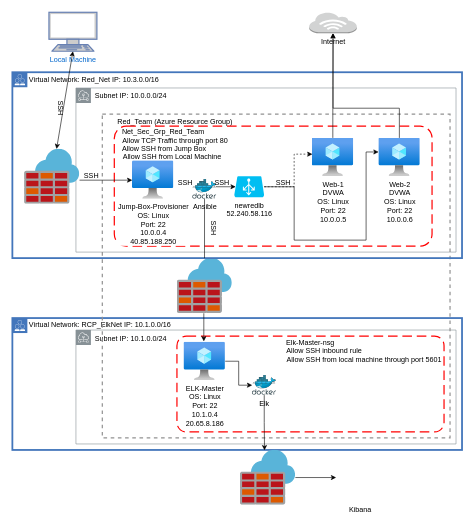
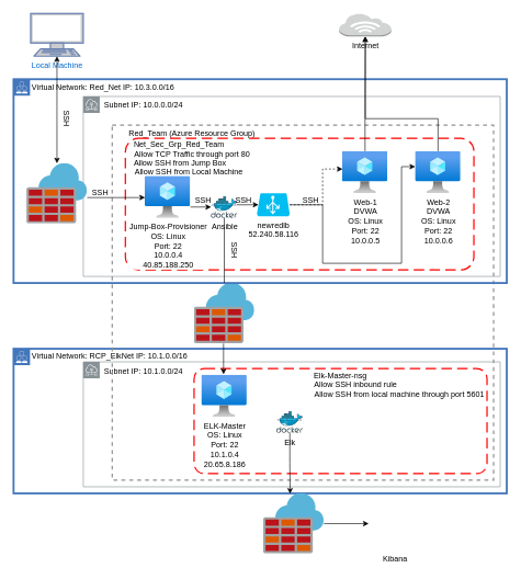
- <mxCell id="22" value="Local Machine" style="fontColor=#0066CC;verticalAlign=top;verticalLabelPosition=bottom;labelPosition=center;align=center;html=1;outlineConnect=0;fillColor=#CCCCCC;strokeColor=#6881B3;gradientColor=none;gradientDirection=north;strokeWidth=2;shape=mxgraph.networks.terminal;" parent="1" vertex="1"><mxGeometry x="81" y="20" width="80" height="65" as="geometry" /></mxCell>
+ <mxCell id="22" value="Local Machine" style="fontColor=#0066CC;verticalAlign=top;verticalLabelPosition=bottom;labelPosition=center;align=center;html=1;outlineConnect=0;fillColor=#CCCCCC;strokeColor=#6881B3;gradientColor=none;gradientDirection=north;strokeWidth=2;shape=mxgraph.networks.terminal;" parent="1" vertex="1"><mxGeometry x="46" y="20" width="80" height="65" as="geometry" /></mxCell>
+ <mxCell id="12" value="" style="edgeStyle=orthogonalEdgeStyle;rounded=0;orthogonalLoop=1;jettySize=auto;html=1;entryX=0.002;entryY=0.482;entryDx=0;entryDy=0;entryPerimeter=0;" parent="1" source="13" target="16" edge="1"><mxGeometry relative="1" as="geometry"><Array as="points"><mxPoint x="300" y="314" /></Array><mxPoint x="310" y="282" as="targetPoint" /></mxGeometry></mxCell>
- <mxCell id="29" value="" style="edgeStyle=orthogonalEdgeStyle;rounded=0;orthogonalLoop=1;jettySize=auto;html=1;" parent="1" source="30" target="6" edge="1"><mxGeometry relative="1" as="geometry" /></mxCell>
